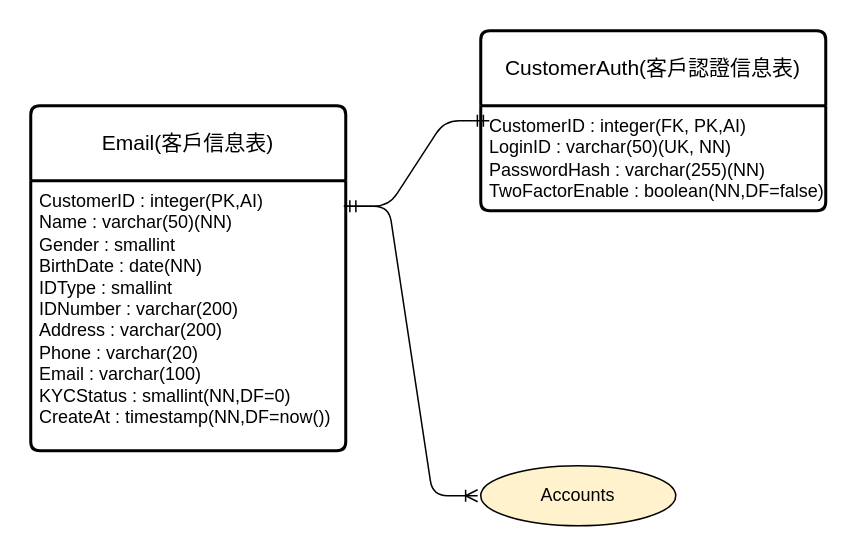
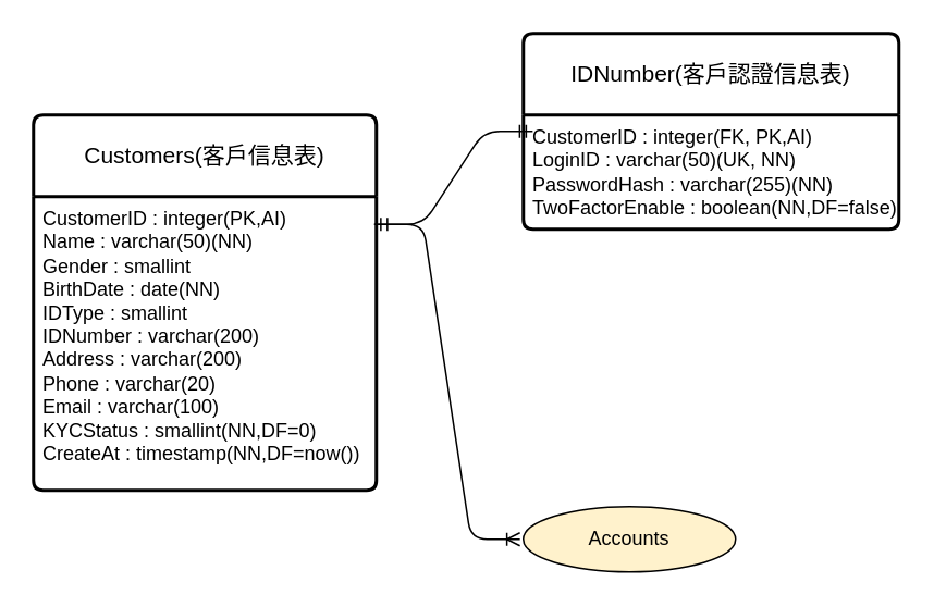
- <mxCell id="4" value="CustomerAuth(客戶認證信息表)" style="swimlane;childLayout=stackLayout;horizontal=1;startSize=50;horizontalStack=0;rounded=1;fontSize=14;fontStyle=0;strokeWidth=2;resizeParent=0;resizeLast=1;shadow=0;dashed=0;align=center;arcSize=4;whiteSpace=wrap;html=1;" parent="1" vertex="1"><mxGeometry x="320" y="20" width="230" height="120" as="geometry" /></mxCell>
+ <mxCell id="4" value="IDNumber(客戶認證信息表)" style="swimlane;childLayout=stackLayout;horizontal=1;startSize=50;horizontalStack=0;rounded=1;fontSize=14;fontStyle=0;strokeWidth=2;resizeParent=0;resizeLast=1;shadow=0;dashed=0;align=center;arcSize=4;whiteSpace=wrap;html=1;" parent="1" vertex="1"><mxGeometry x="320" y="20" width="230" height="120" as="geometry" /></mxCell>
- <mxCell id="2" value="Email(客戶信息表)" style="swimlane;childLayout=stackLayout;horizontal=1;startSize=50;horizontalStack=0;rounded=1;fontSize=14;fontStyle=0;strokeWidth=2;resizeParent=0;resizeLast=1;shadow=0;dashed=0;align=center;arcSize=4;whiteSpace=wrap;html=1;" parent="1" vertex="1"><mxGeometry x="20" y="70" width="210" height="230" as="geometry" /></mxCell>
+ <mxCell id="2" value="Customers(客戶信息表)" style="swimlane;childLayout=stackLayout;horizontal=1;startSize=50;horizontalStack=0;rounded=1;fontSize=14;fontStyle=0;strokeWidth=2;resizeParent=0;resizeLast=1;shadow=0;dashed=0;align=center;arcSize=4;whiteSpace=wrap;html=1;" parent="1" vertex="1"><mxGeometry x="20" y="70" width="210" height="230" as="geometry" /></mxCell>
